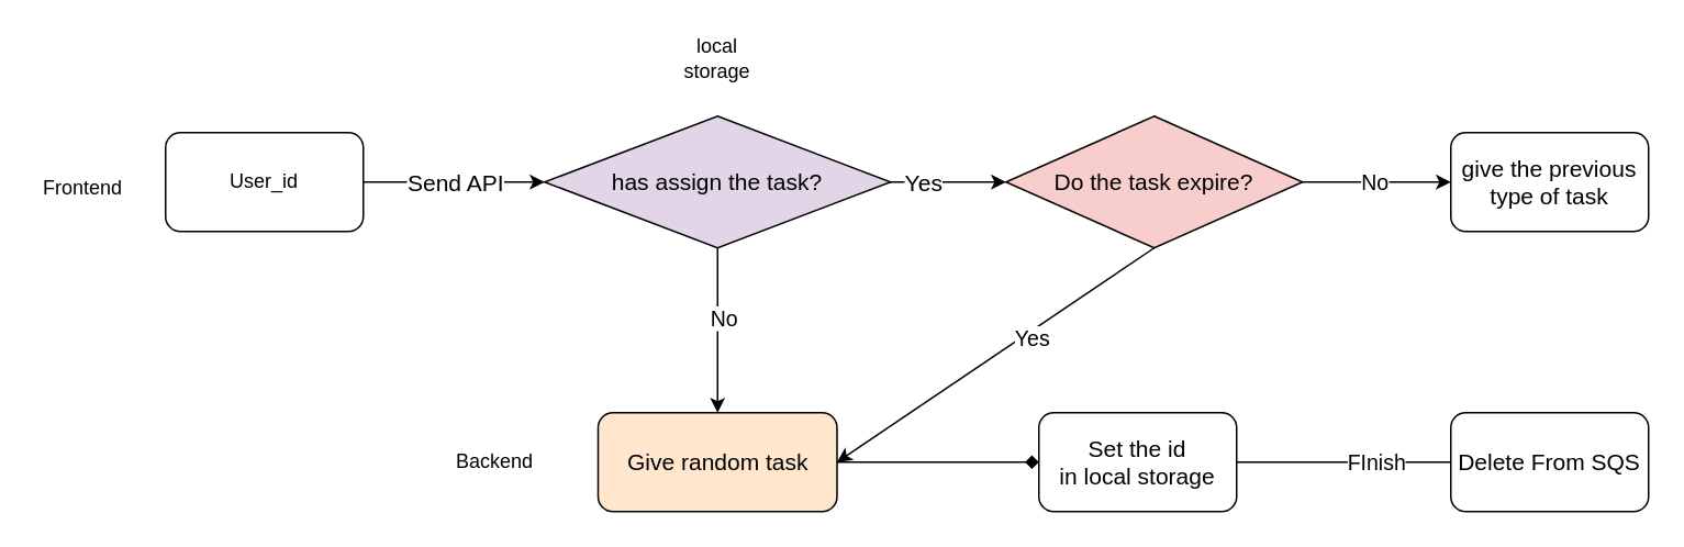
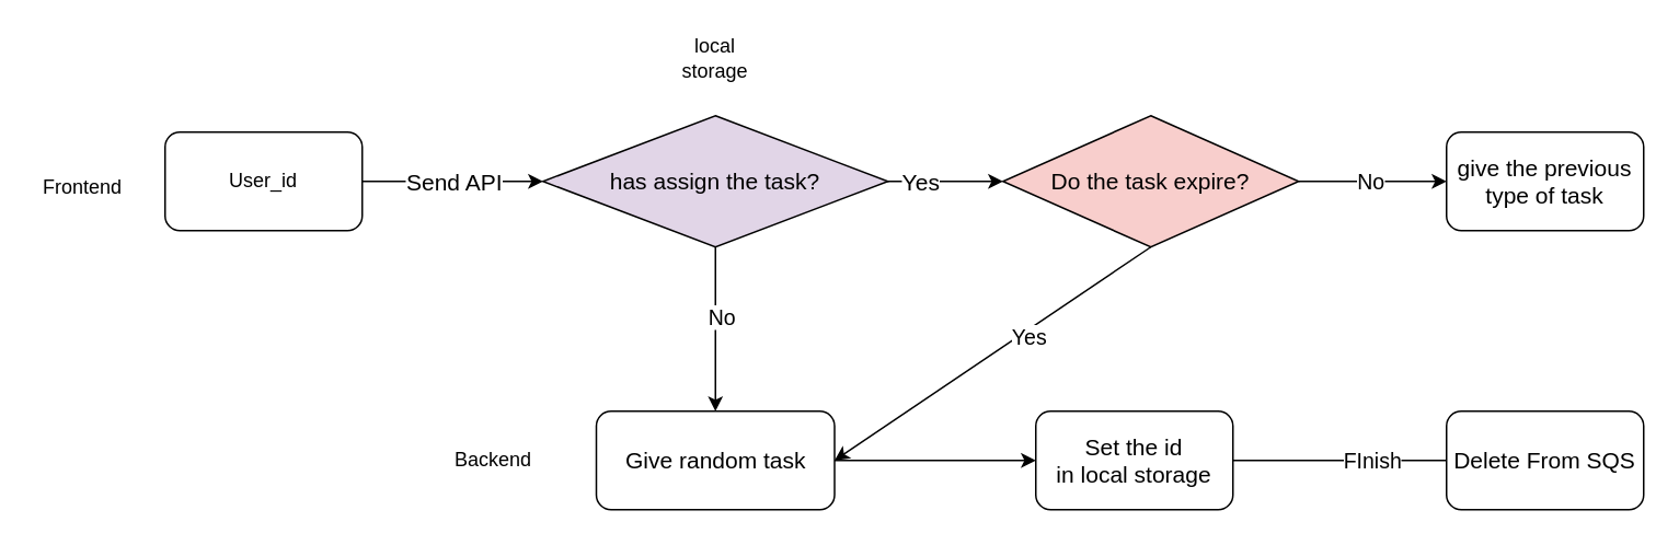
- <mxCell id="14" value="Give random task" style="rounded=1;whiteSpace=wrap;html=1;fontSize=14;fillColor=#ffe6cc;" parent="1" vertex="1"><mxGeometry x="362.5" y="250" width="145" height="60" as="geometry" /></mxCell>
+ <mxCell id="14" value="Give random task" style="rounded=1;whiteSpace=wrap;html=1;fontSize=14;" parent="1" vertex="1"><mxGeometry x="362.5" y="250" width="145" height="60" as="geometry" /></mxCell>
- <mxCell id="13" style="edgeStyle=none;html=1;exitX=1;exitY=0.5;exitDx=0;exitDy=0;entryX=0;entryY=0.5;entryDx=0;entryDy=0;endArrow=diamond;" edge="1" parent="1" source="14" target="16"><mxGeometry relative="1" as="geometry" /></mxCell>
+ <mxCell id="13" style="edgeStyle=none;html=1;exitX=1;exitY=0.5;exitDx=0;exitDy=0;entryX=0;entryY=0.5;entryDx=0;entryDy=0;" edge="1" parent="1" source="14" target="16"><mxGeometry relative="1" as="geometry" /></mxCell>
